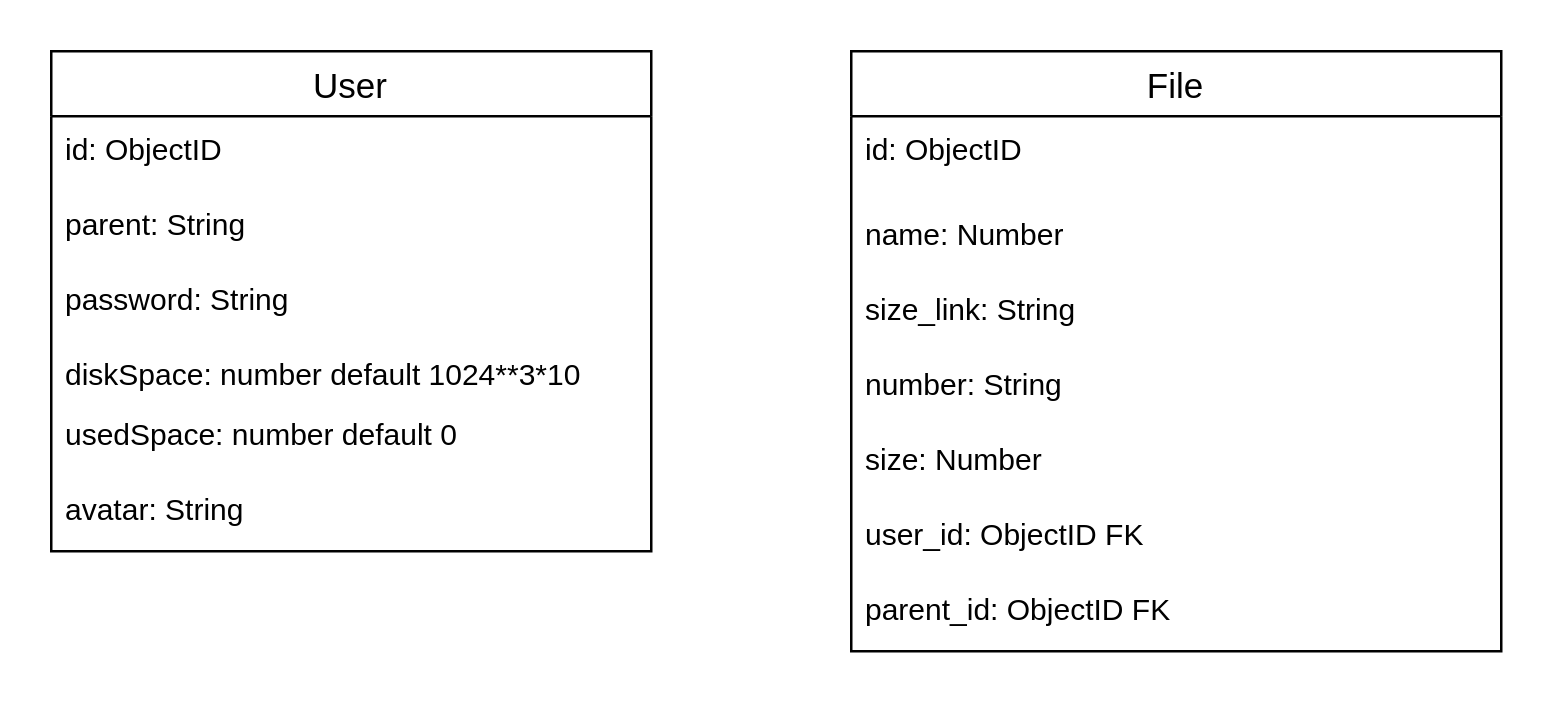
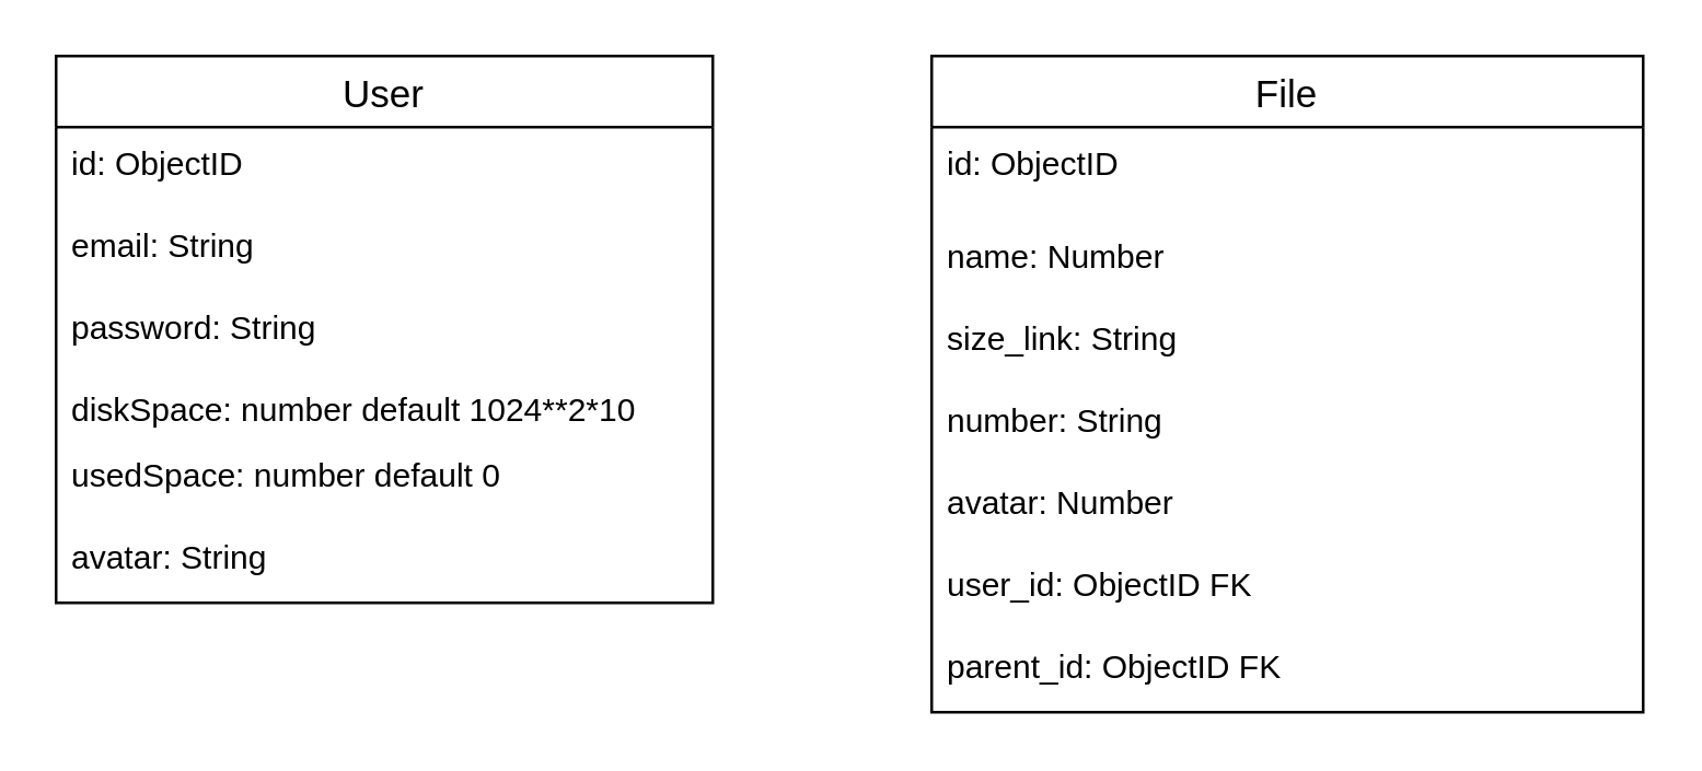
- <mxCell id="4" value="parent: String" style="text;strokeColor=none;fillColor=none;spacingLeft=4;spacingRight=4;overflow=hidden;rotatable=0;points=[[0,0.5],[1,0.5]];portConstraint=eastwest;fontSize=12;" vertex="1" parent="2"><mxGeometry y="56" width="240" height="30" as="geometry" /></mxCell>
+ <mxCell id="4" value="email: String" style="text;strokeColor=none;fillColor=none;spacingLeft=4;spacingRight=4;overflow=hidden;rotatable=0;points=[[0,0.5],[1,0.5]];portConstraint=eastwest;fontSize=12;" vertex="1" parent="2"><mxGeometry y="56" width="240" height="30" as="geometry" /></mxCell>
- <mxCell id="6" value="diskSpace: number default 1024**3*10" style="text;strokeColor=none;fillColor=none;spacingLeft=4;spacingRight=4;overflow=hidden;rotatable=0;points=[[0,0.5],[1,0.5]];portConstraint=eastwest;fontSize=12;" vertex="1" parent="2"><mxGeometry y="116" width="240" height="24" as="geometry" /></mxCell>
+ <mxCell id="6" value="diskSpace: number default 1024**2*10" style="text;strokeColor=none;fillColor=none;spacingLeft=4;spacingRight=4;overflow=hidden;rotatable=0;points=[[0,0.5],[1,0.5]];portConstraint=eastwest;fontSize=12;" vertex="1" parent="2"><mxGeometry y="116" width="240" height="24" as="geometry" /></mxCell>
- <mxCell id="14" value="size: Number" style="text;strokeColor=none;fillColor=none;spacingLeft=4;spacingRight=4;overflow=hidden;rotatable=0;points=[[0,0.5],[1,0.5]];portConstraint=eastwest;fontSize=12;" vertex="1" parent="9"><mxGeometry y="150" width="260" height="30" as="geometry" /></mxCell>
+ <mxCell id="14" value="avatar: Number" style="text;strokeColor=none;fillColor=none;spacingLeft=4;spacingRight=4;overflow=hidden;rotatable=0;points=[[0,0.5],[1,0.5]];portConstraint=eastwest;fontSize=12;" vertex="1" parent="9"><mxGeometry y="150" width="260" height="30" as="geometry" /></mxCell>
